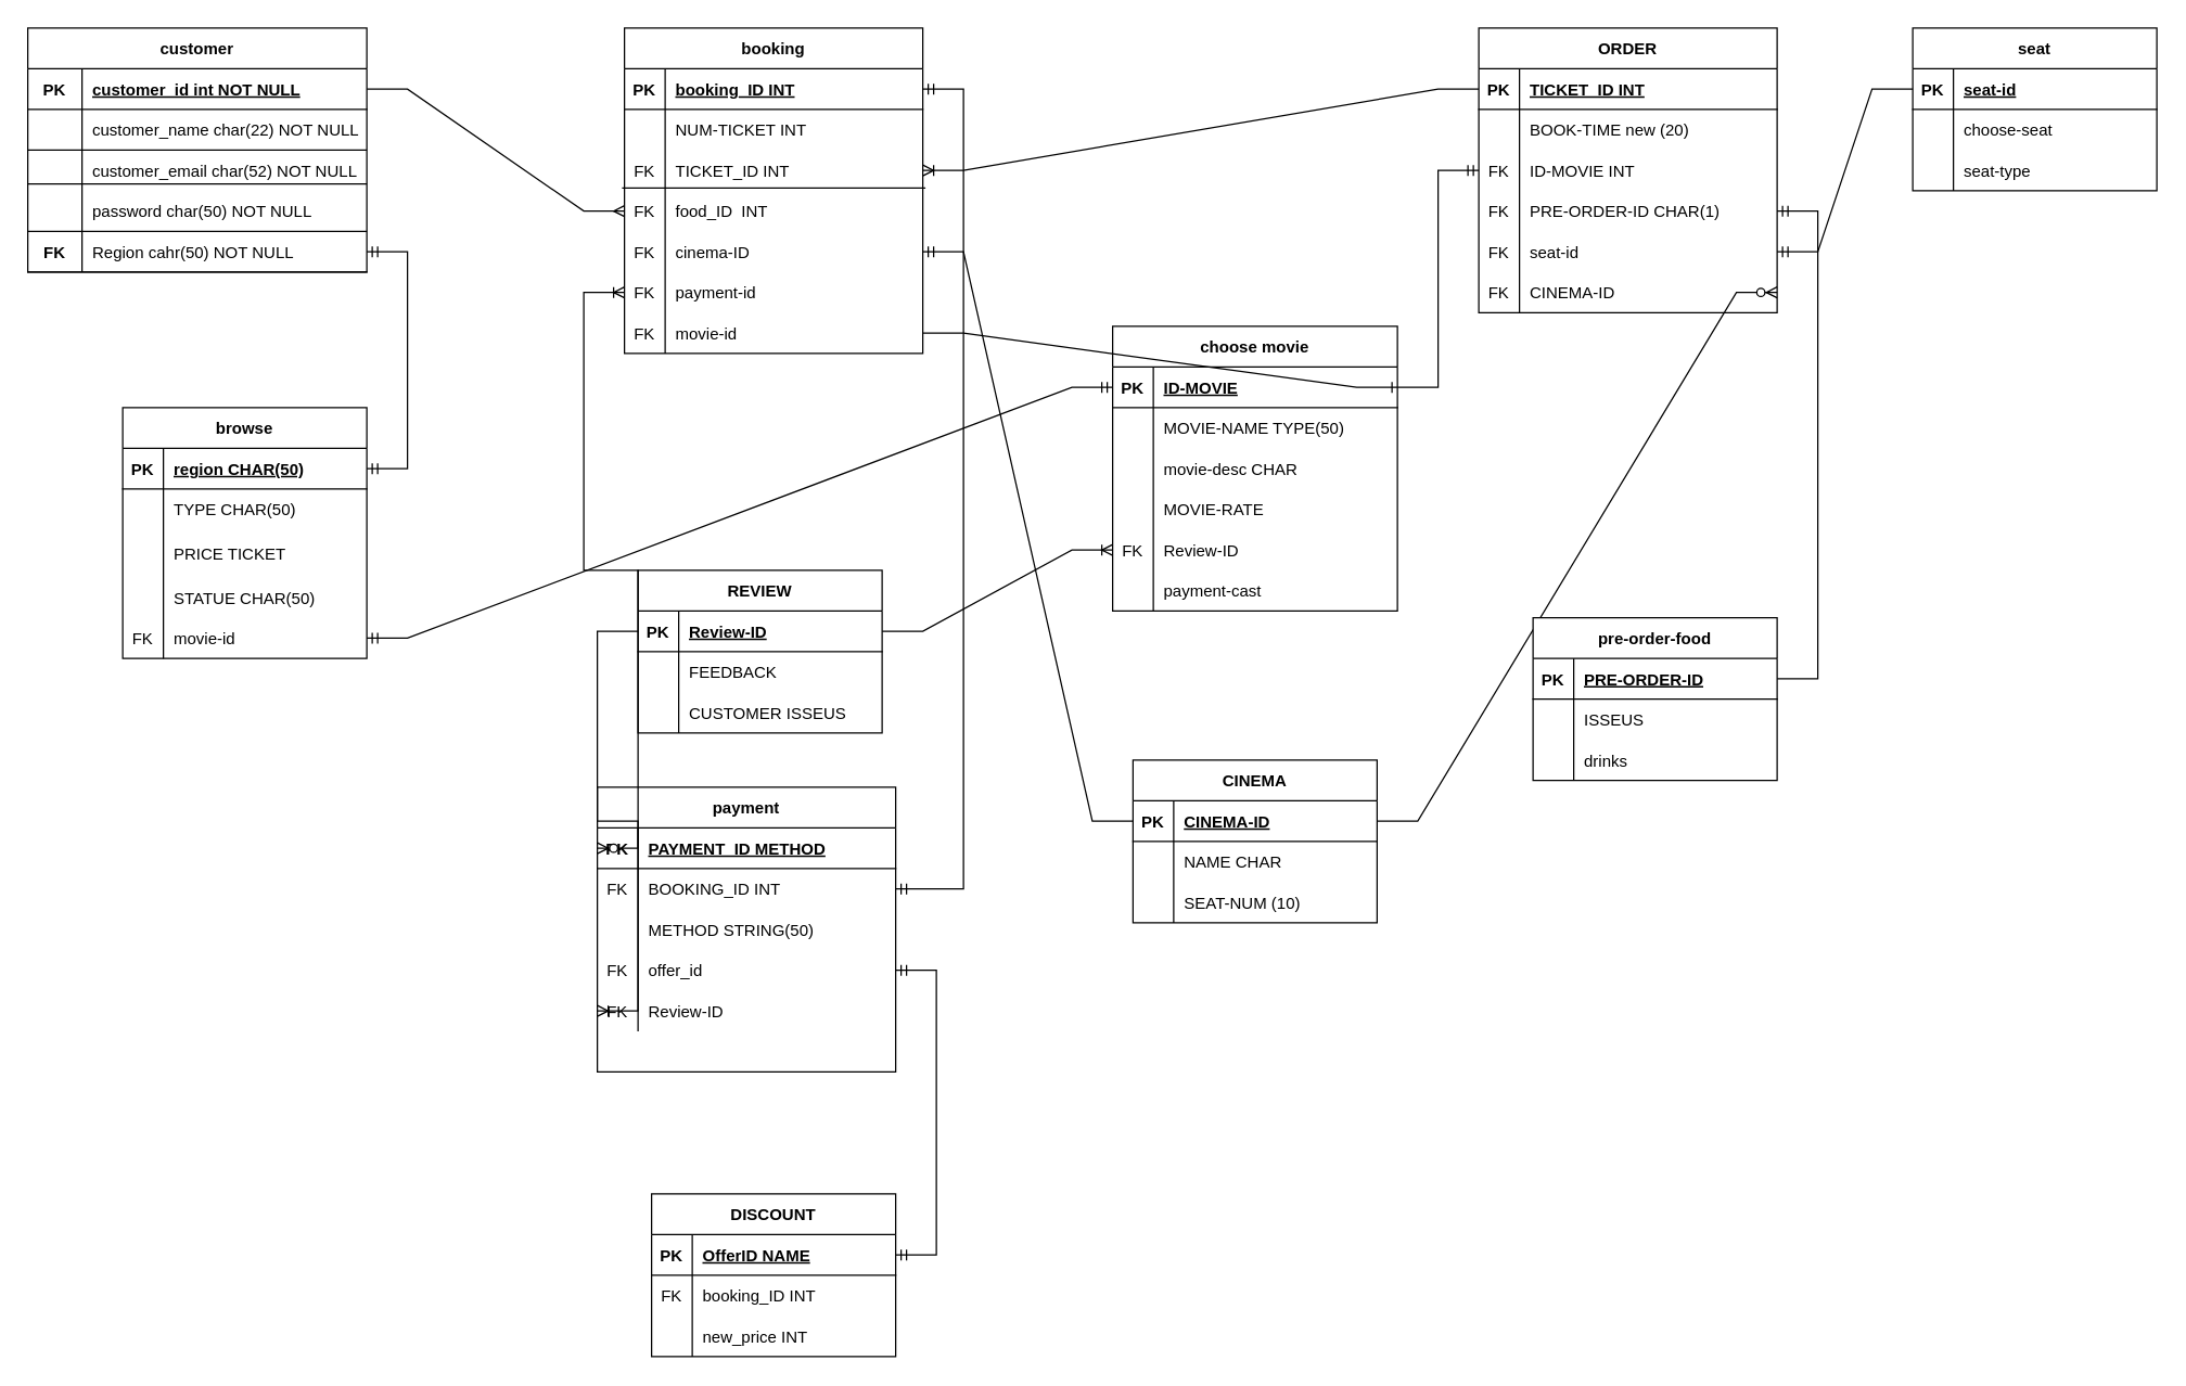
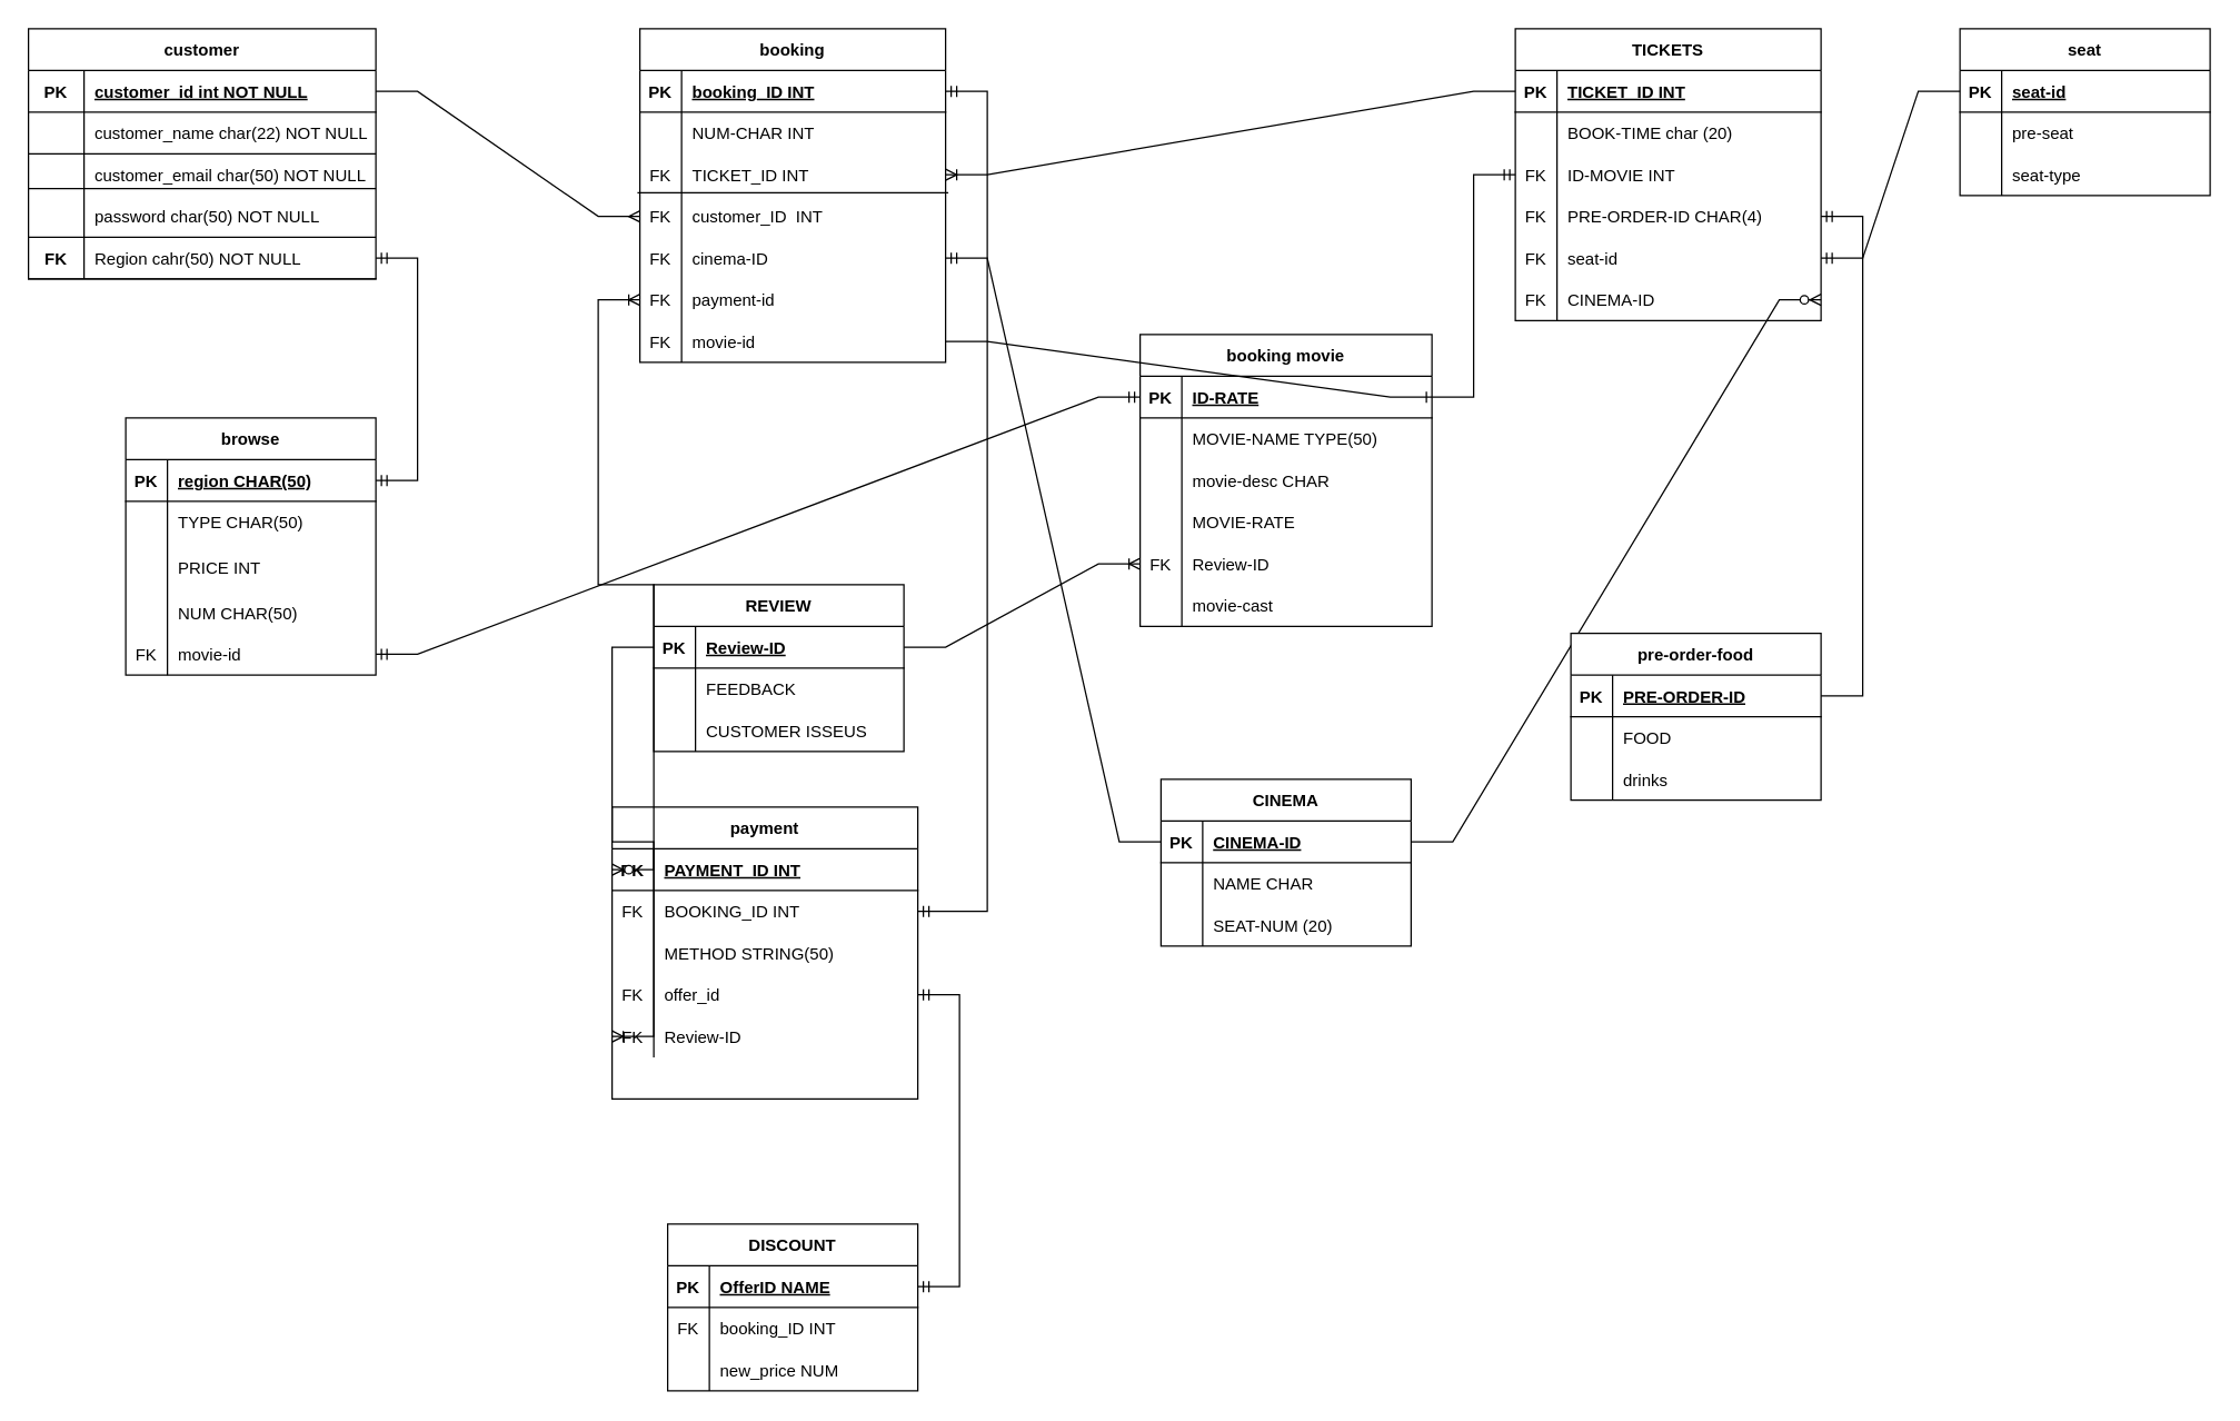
- <mxCell id="61" value="ORDER" style="shape=table;startSize=30;container=1;collapsible=1;childLayout=tableLayout;fixedRows=1;rowLines=0;fontStyle=1;align=center;resizeLast=1;" parent="1" vertex="1"><mxGeometry x="1090" y="20" width="220" height="210" as="geometry" /></mxCell>
+ <mxCell id="61" value="TICKETS" style="shape=table;startSize=30;container=1;collapsible=1;childLayout=tableLayout;fixedRows=1;rowLines=0;fontStyle=1;align=center;resizeLast=1;" parent="1" vertex="1"><mxGeometry x="1090" y="20" width="220" height="210" as="geometry" /></mxCell>
- <mxCell id="42" value="NUM-TICKET INT" style="shape=partialRectangle;connectable=0;fillColor=none;top=0;left=0;bottom=0;right=0;align=left;spacingLeft=6;overflow=hidden;" parent="40" vertex="1"><mxGeometry x="30" width="190" height="30" as="geometry"><mxRectangle width="190" height="30" as="alternateBounds" /></mxGeometry></mxCell>
+ <mxCell id="42" value="NUM-CHAR INT" style="shape=partialRectangle;connectable=0;fillColor=none;top=0;left=0;bottom=0;right=0;align=left;spacingLeft=6;overflow=hidden;" parent="40" vertex="1"><mxGeometry x="30" width="190" height="30" as="geometry"><mxRectangle width="190" height="30" as="alternateBounds" /></mxGeometry></mxCell>
- <mxCell id="67" value="BOOK-TIME new (20)" style="shape=partialRectangle;connectable=0;fillColor=none;top=0;left=0;bottom=0;right=0;align=left;spacingLeft=6;overflow=hidden;" parent="65" vertex="1"><mxGeometry x="30" width="190" height="30" as="geometry"><mxRectangle width="190" height="30" as="alternateBounds" /></mxGeometry></mxCell>
+ <mxCell id="67" value="BOOK-TIME char (20)" style="shape=partialRectangle;connectable=0;fillColor=none;top=0;left=0;bottom=0;right=0;align=left;spacingLeft=6;overflow=hidden;" parent="65" vertex="1"><mxGeometry x="30" width="190" height="30" as="geometry"><mxRectangle width="190" height="30" as="alternateBounds" /></mxGeometry></mxCell>
- <mxCell id="174" value="choose-seat" style="shape=partialRectangle;connectable=0;fillColor=none;top=0;left=0;bottom=0;right=0;align=left;spacingLeft=6;overflow=hidden;" vertex="1" parent="172"><mxGeometry x="30" width="150" height="30" as="geometry"><mxRectangle width="150" height="30" as="alternateBounds" /></mxGeometry></mxCell>
+ <mxCell id="174" value="pre-seat" style="shape=partialRectangle;connectable=0;fillColor=none;top=0;left=0;bottom=0;right=0;align=left;spacingLeft=6;overflow=hidden;" vertex="1" parent="172"><mxGeometry x="30" width="150" height="30" as="geometry"><mxRectangle width="150" height="30" as="alternateBounds" /></mxGeometry></mxCell>
- <mxCell id="11" value="customer_email char(52) NOT NULL" style="shape=partialRectangle;connectable=0;fillColor=none;top=0;left=0;bottom=0;right=0;align=left;spacingLeft=6;overflow=hidden;" parent="9" vertex="1"><mxGeometry x="40" width="210.0" height="30" as="geometry"><mxRectangle width="210.0" height="30" as="alternateBounds" /></mxGeometry></mxCell>
+ <mxCell id="11" value="customer_email char(50) NOT NULL" style="shape=partialRectangle;connectable=0;fillColor=none;top=0;left=0;bottom=0;right=0;align=left;spacingLeft=6;overflow=hidden;" parent="9" vertex="1"><mxGeometry x="40" width="210.0" height="30" as="geometry"><mxRectangle width="210.0" height="30" as="alternateBounds" /></mxGeometry></mxCell>
- <mxCell id="48" value="food_ID  INT" style="shape=partialRectangle;connectable=0;fillColor=none;top=0;left=0;bottom=0;right=0;align=left;spacingLeft=6;overflow=hidden;" parent="46" vertex="1"><mxGeometry x="30" width="190" height="30" as="geometry"><mxRectangle width="190" height="30" as="alternateBounds" /></mxGeometry></mxCell>
+ <mxCell id="48" value="customer_ID  INT" style="shape=partialRectangle;connectable=0;fillColor=none;top=0;left=0;bottom=0;right=0;align=left;spacingLeft=6;overflow=hidden;" parent="46" vertex="1"><mxGeometry x="30" width="190" height="30" as="geometry"><mxRectangle width="190" height="30" as="alternateBounds" /></mxGeometry></mxCell>
- <mxCell id="73" value="PRE-ORDER-ID CHAR(1)" style="shape=partialRectangle;connectable=0;fillColor=none;top=0;left=0;bottom=0;right=0;align=left;spacingLeft=6;overflow=hidden;" parent="71" vertex="1"><mxGeometry x="30" width="190" height="30" as="geometry"><mxRectangle width="190" height="30" as="alternateBounds" /></mxGeometry></mxCell>
+ <mxCell id="73" value="PRE-ORDER-ID CHAR(4)" style="shape=partialRectangle;connectable=0;fillColor=none;top=0;left=0;bottom=0;right=0;align=left;spacingLeft=6;overflow=hidden;" parent="71" vertex="1"><mxGeometry x="30" width="190" height="30" as="geometry"><mxRectangle width="190" height="30" as="alternateBounds" /></mxGeometry></mxCell>
- <mxCell id="81" value="choose movie" style="shape=table;startSize=30;container=1;collapsible=1;childLayout=tableLayout;fixedRows=1;rowLines=0;fontStyle=1;align=center;resizeLast=1;" parent="1" vertex="1"><mxGeometry x="820" y="240" width="210" height="210" as="geometry" /></mxCell>
+ <mxCell id="81" value="booking movie" style="shape=table;startSize=30;container=1;collapsible=1;childLayout=tableLayout;fixedRows=1;rowLines=0;fontStyle=1;align=center;resizeLast=1;" parent="1" vertex="1"><mxGeometry x="820" y="240" width="210" height="210" as="geometry" /></mxCell>
- <mxCell id="84" value="ID-MOVIE" style="shape=partialRectangle;connectable=0;fillColor=none;top=0;left=0;bottom=0;right=0;align=left;spacingLeft=6;fontStyle=5;overflow=hidden;" parent="82" vertex="1"><mxGeometry x="30" width="180" height="30" as="geometry"><mxRectangle width="180" height="30" as="alternateBounds" /></mxGeometry></mxCell>
+ <mxCell id="84" value="ID-RATE" style="shape=partialRectangle;connectable=0;fillColor=none;top=0;left=0;bottom=0;right=0;align=left;spacingLeft=6;fontStyle=5;overflow=hidden;" parent="82" vertex="1"><mxGeometry x="30" width="180" height="30" as="geometry"><mxRectangle width="180" height="30" as="alternateBounds" /></mxGeometry></mxCell>
- <mxCell id="133" value="PRICE TICKET" style="shape=partialRectangle;connectable=0;fillColor=none;top=0;left=0;bottom=0;right=0;align=left;spacingLeft=6;overflow=hidden;" parent="131" vertex="1"><mxGeometry x="30" width="150" height="35" as="geometry"><mxRectangle width="150" height="35" as="alternateBounds" /></mxGeometry></mxCell>
+ <mxCell id="133" value="PRICE INT" style="shape=partialRectangle;connectable=0;fillColor=none;top=0;left=0;bottom=0;right=0;align=left;spacingLeft=6;overflow=hidden;" parent="131" vertex="1"><mxGeometry x="30" width="150" height="35" as="geometry"><mxRectangle width="150" height="35" as="alternateBounds" /></mxGeometry></mxCell>
- <mxCell id="99" value="payment-cast" style="shape=partialRectangle;connectable=0;fillColor=none;top=0;left=0;bottom=0;right=0;align=left;spacingLeft=6;overflow=hidden;" parent="97" vertex="1"><mxGeometry x="30" width="180" height="30" as="geometry"><mxRectangle width="180" height="30" as="alternateBounds" /></mxGeometry></mxCell>
+ <mxCell id="99" value="movie-cast" style="shape=partialRectangle;connectable=0;fillColor=none;top=0;left=0;bottom=0;right=0;align=left;spacingLeft=6;overflow=hidden;" parent="97" vertex="1"><mxGeometry x="30" width="180" height="30" as="geometry"><mxRectangle width="180" height="30" as="alternateBounds" /></mxGeometry></mxCell>
- <mxCell id="136" value="STATUE CHAR(50)" style="shape=partialRectangle;connectable=0;fillColor=none;top=0;left=0;bottom=0;right=0;align=left;spacingLeft=6;overflow=hidden;" parent="134" vertex="1"><mxGeometry x="30" width="150" height="30" as="geometry"><mxRectangle width="150" height="30" as="alternateBounds" /></mxGeometry></mxCell>
+ <mxCell id="136" value="NUM CHAR(50)" style="shape=partialRectangle;connectable=0;fillColor=none;top=0;left=0;bottom=0;right=0;align=left;spacingLeft=6;overflow=hidden;" parent="134" vertex="1"><mxGeometry x="30" width="150" height="30" as="geometry"><mxRectangle width="150" height="30" as="alternateBounds" /></mxGeometry></mxCell>
- <mxCell id="162" value="ISSEUS   " style="shape=partialRectangle;connectable=0;fillColor=none;top=0;left=0;bottom=0;right=0;align=left;spacingLeft=6;overflow=hidden;" parent="160" vertex="1"><mxGeometry x="30" width="150" height="30" as="geometry"><mxRectangle width="150" height="30" as="alternateBounds" /></mxGeometry></mxCell>
+ <mxCell id="162" value="FOOD   " style="shape=partialRectangle;connectable=0;fillColor=none;top=0;left=0;bottom=0;right=0;align=left;spacingLeft=6;overflow=hidden;" parent="160" vertex="1"><mxGeometry x="30" width="150" height="30" as="geometry"><mxRectangle width="150" height="30" as="alternateBounds" /></mxGeometry></mxCell>
- <mxCell id="23" value="PAYMENT_ID METHOD" style="shape=partialRectangle;connectable=0;fillColor=none;top=0;left=0;bottom=0;right=0;align=left;spacingLeft=6;fontStyle=5;overflow=hidden;" parent="21" vertex="1"><mxGeometry x="30" width="190" height="30" as="geometry"><mxRectangle width="190" height="30" as="alternateBounds" /></mxGeometry></mxCell>
+ <mxCell id="23" value="PAYMENT_ID INT" style="shape=partialRectangle;connectable=0;fillColor=none;top=0;left=0;bottom=0;right=0;align=left;spacingLeft=6;fontStyle=5;overflow=hidden;" parent="21" vertex="1"><mxGeometry x="30" width="190" height="30" as="geometry"><mxRectangle width="190" height="30" as="alternateBounds" /></mxGeometry></mxCell>
- <mxCell id="121" value="SEAT-NUM (10)" style="shape=partialRectangle;connectable=0;fillColor=none;top=0;left=0;bottom=0;right=0;align=left;spacingLeft=6;overflow=hidden;" parent="119" vertex="1"><mxGeometry x="30" width="150" height="30" as="geometry"><mxRectangle width="150" height="30" as="alternateBounds" /></mxGeometry></mxCell>
+ <mxCell id="121" value="SEAT-NUM (20)" style="shape=partialRectangle;connectable=0;fillColor=none;top=0;left=0;bottom=0;right=0;align=left;spacingLeft=6;overflow=hidden;" parent="119" vertex="1"><mxGeometry x="30" width="150" height="30" as="geometry"><mxRectangle width="150" height="30" as="alternateBounds" /></mxGeometry></mxCell>
- <mxCell id="110" value="new_price INT" style="shape=partialRectangle;connectable=0;fillColor=none;top=0;left=0;bottom=0;right=0;align=left;spacingLeft=6;overflow=hidden;" parent="108" vertex="1"><mxGeometry x="30" width="150" height="30" as="geometry"><mxRectangle width="150" height="30" as="alternateBounds" /></mxGeometry></mxCell>
+ <mxCell id="110" value="new_price NUM" style="shape=partialRectangle;connectable=0;fillColor=none;top=0;left=0;bottom=0;right=0;align=left;spacingLeft=6;overflow=hidden;" parent="108" vertex="1"><mxGeometry x="30" width="150" height="30" as="geometry"><mxRectangle width="150" height="30" as="alternateBounds" /></mxGeometry></mxCell>
